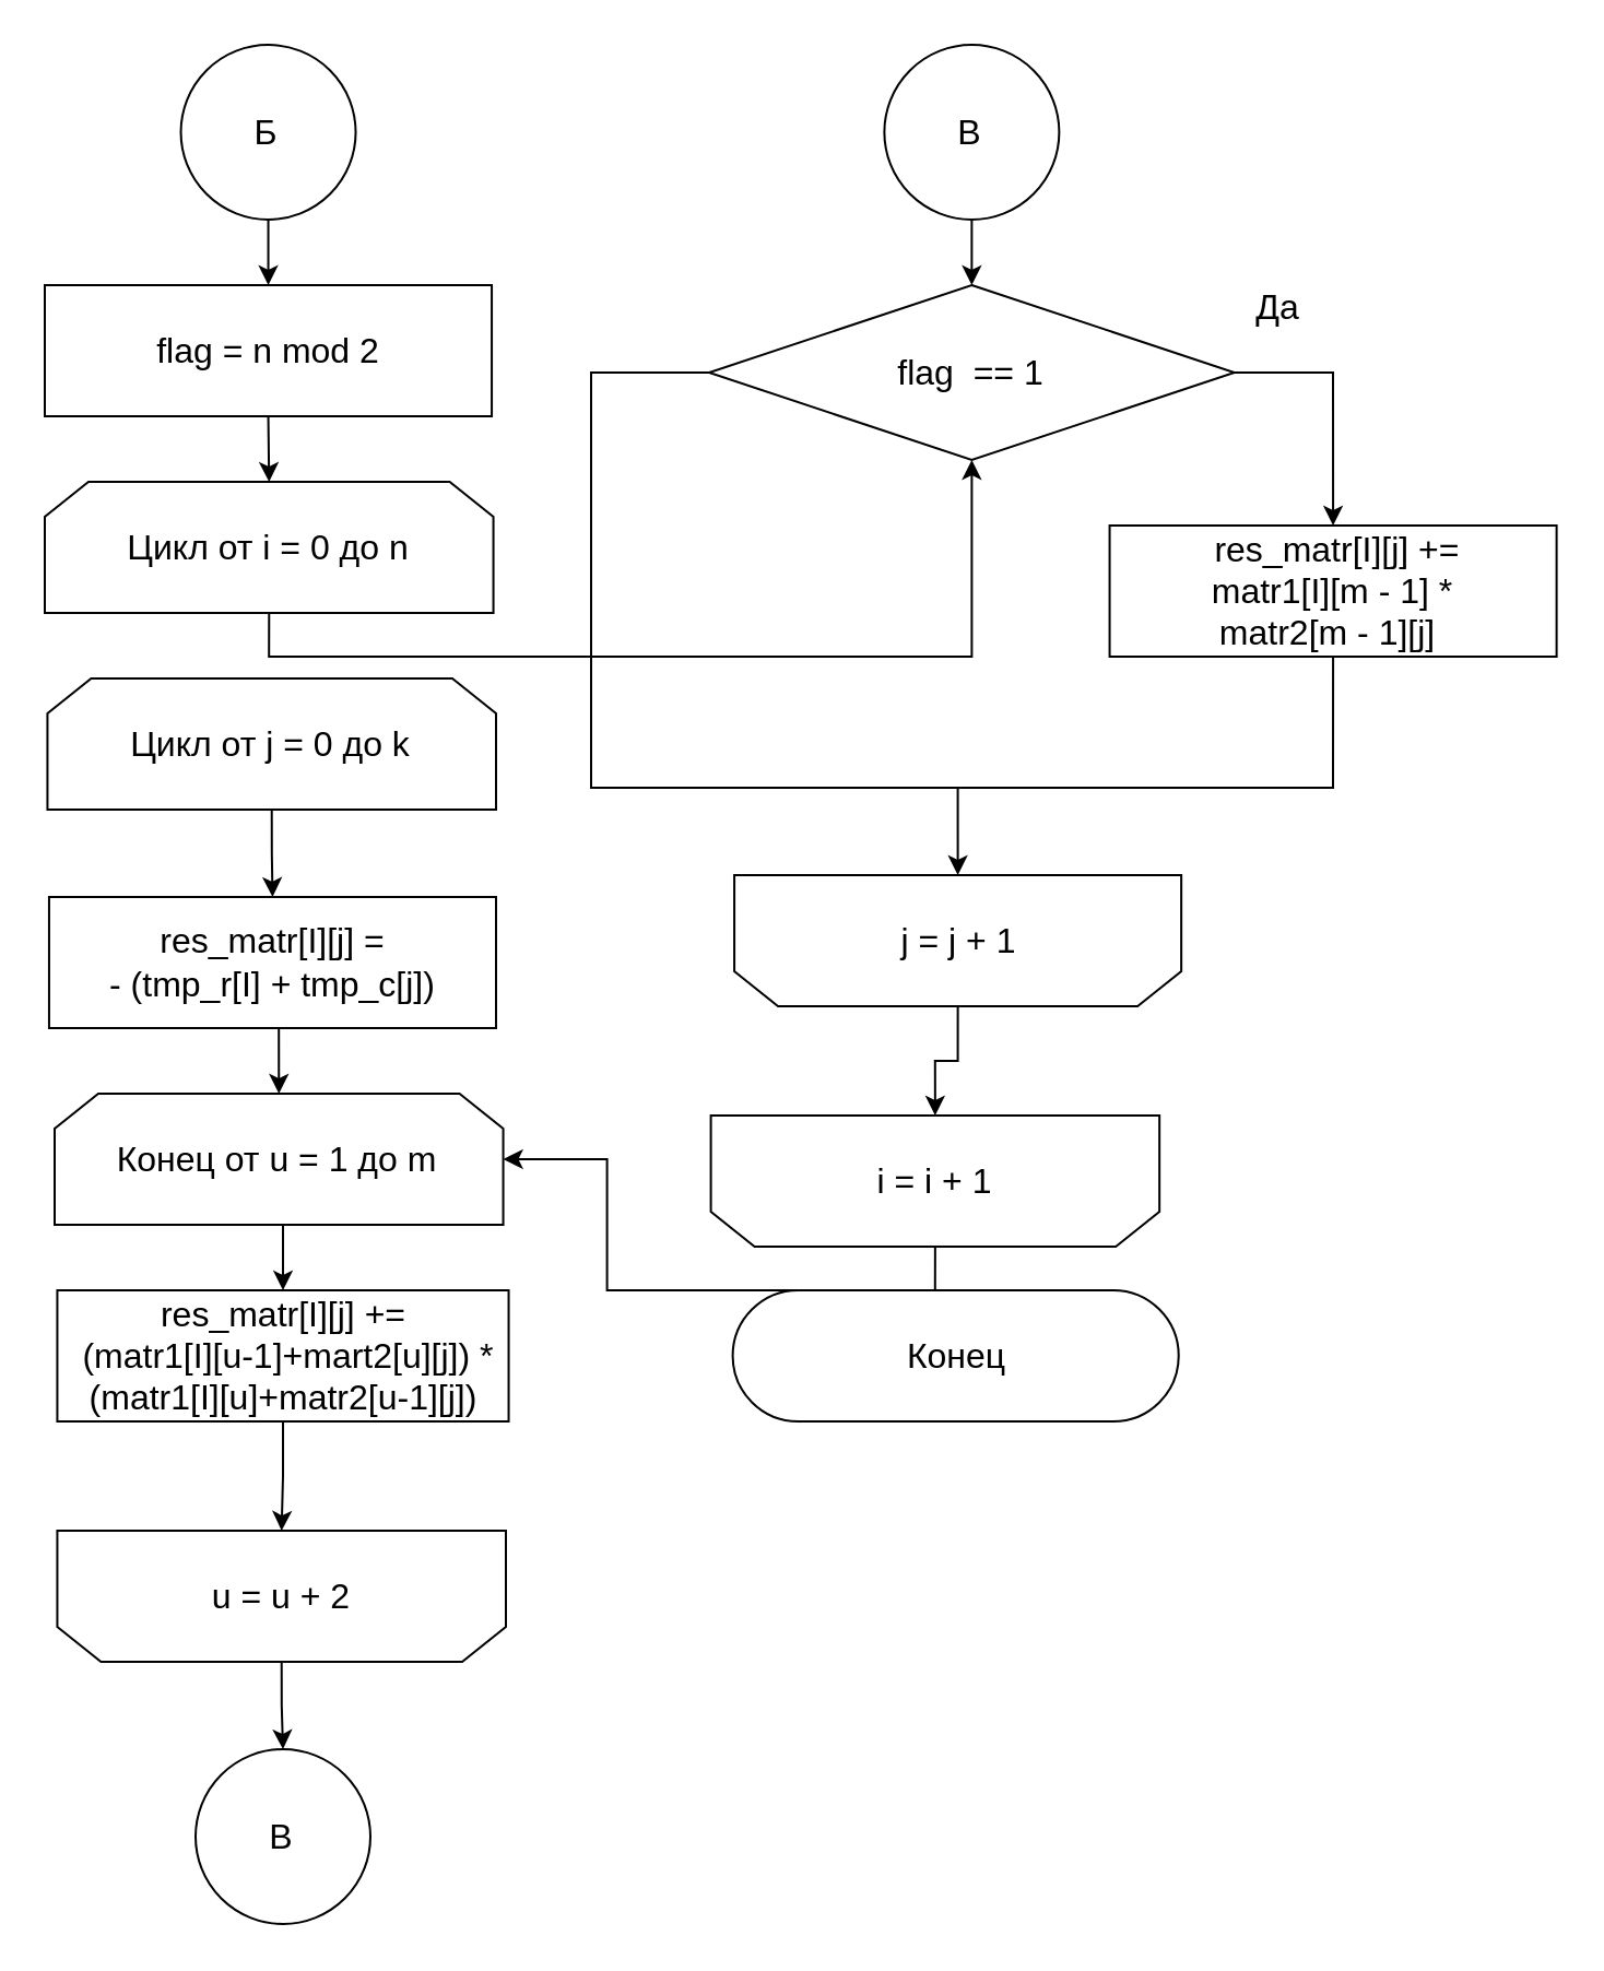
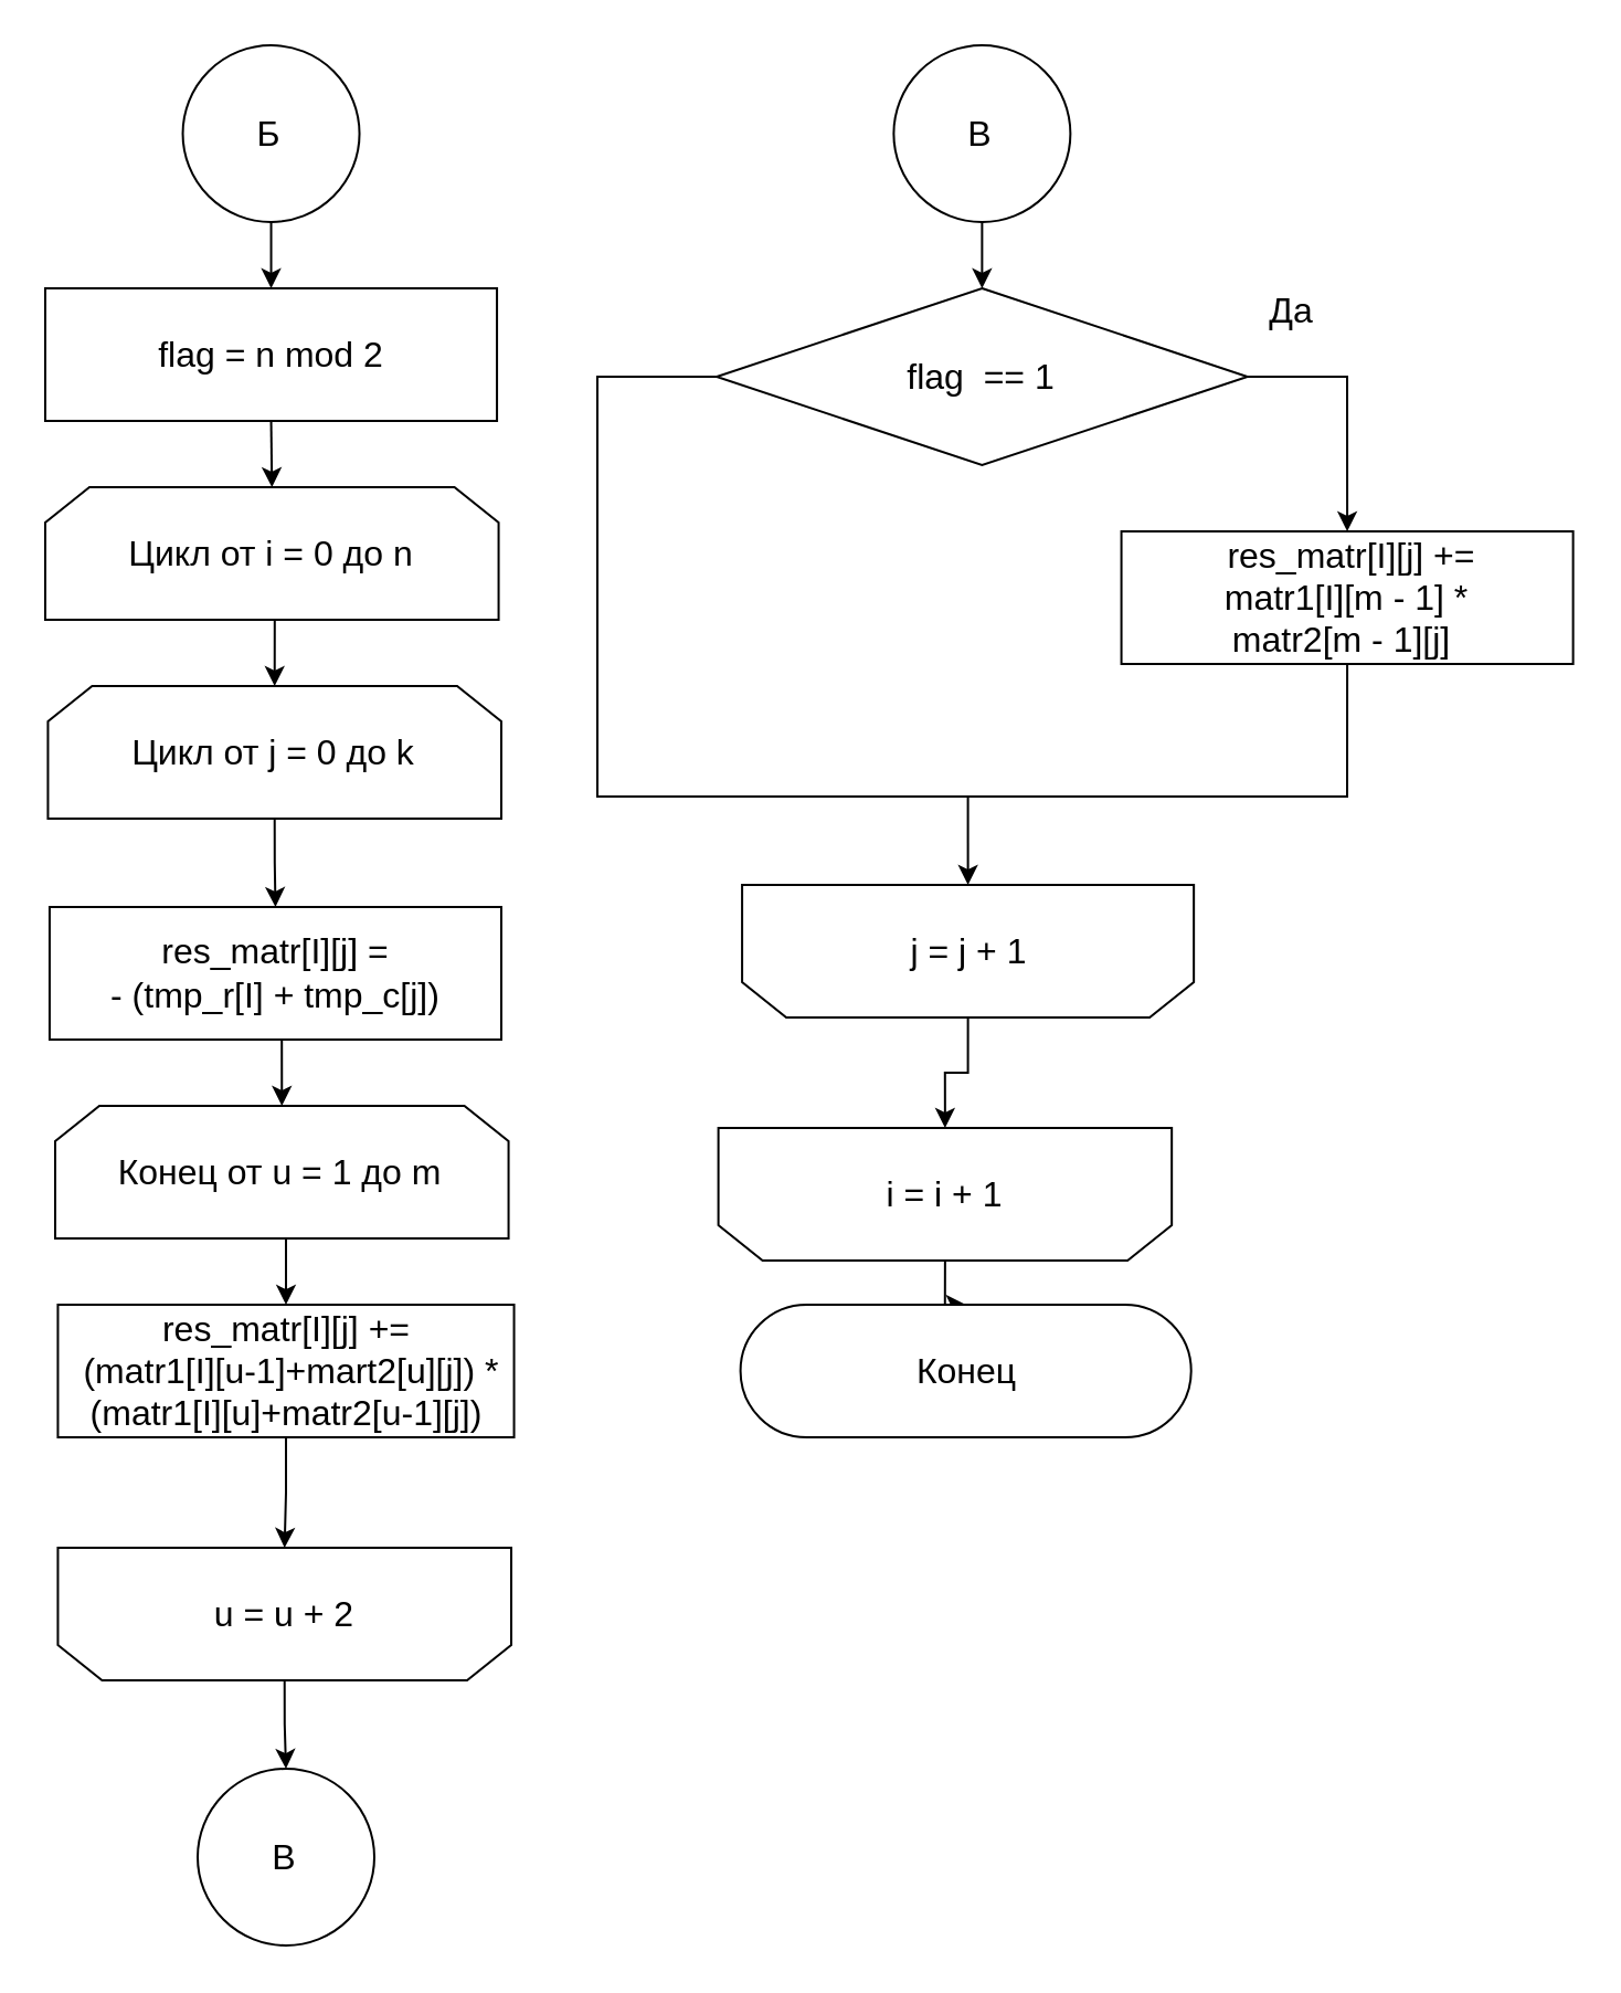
- <mxCell id="9" style="edgeStyle=orthogonalEdgeStyle;rounded=0;orthogonalLoop=1;jettySize=auto;html=1;exitX=0.5;exitY=1;exitDx=0;exitDy=0;fontSize=16;" edge="1" parent="1" source="10" target="33"><mxGeometry relative="1" as="geometry" /></mxCell>
+ <mxCell id="9" style="edgeStyle=orthogonalEdgeStyle;rounded=0;orthogonalLoop=1;jettySize=auto;html=1;exitX=0.5;exitY=1;exitDx=0;exitDy=0;entryX=0.5;entryY=0;entryDx=0;entryDy=0;fontSize=16;" edge="1" parent="1" source="10" target="12"><mxGeometry relative="1" as="geometry" /></mxCell>
- <mxCell id="15" style="edgeStyle=orthogonalEdgeStyle;rounded=0;orthogonalLoop=1;jettySize=auto;html=1;exitX=0.5;exitY=0;exitDx=0;exitDy=0;fontSize=16;" edge="1" parent="1" source="16" target="19"><mxGeometry relative="1" as="geometry" /></mxCell>
+ <mxCell id="15" style="edgeStyle=orthogonalEdgeStyle;rounded=0;orthogonalLoop=1;jettySize=auto;html=1;exitX=0.5;exitY=0;exitDx=0;exitDy=0;fontSize=16;" edge="1" parent="1" source="16" target="17"><mxGeometry relative="1" as="geometry" /></mxCell>
